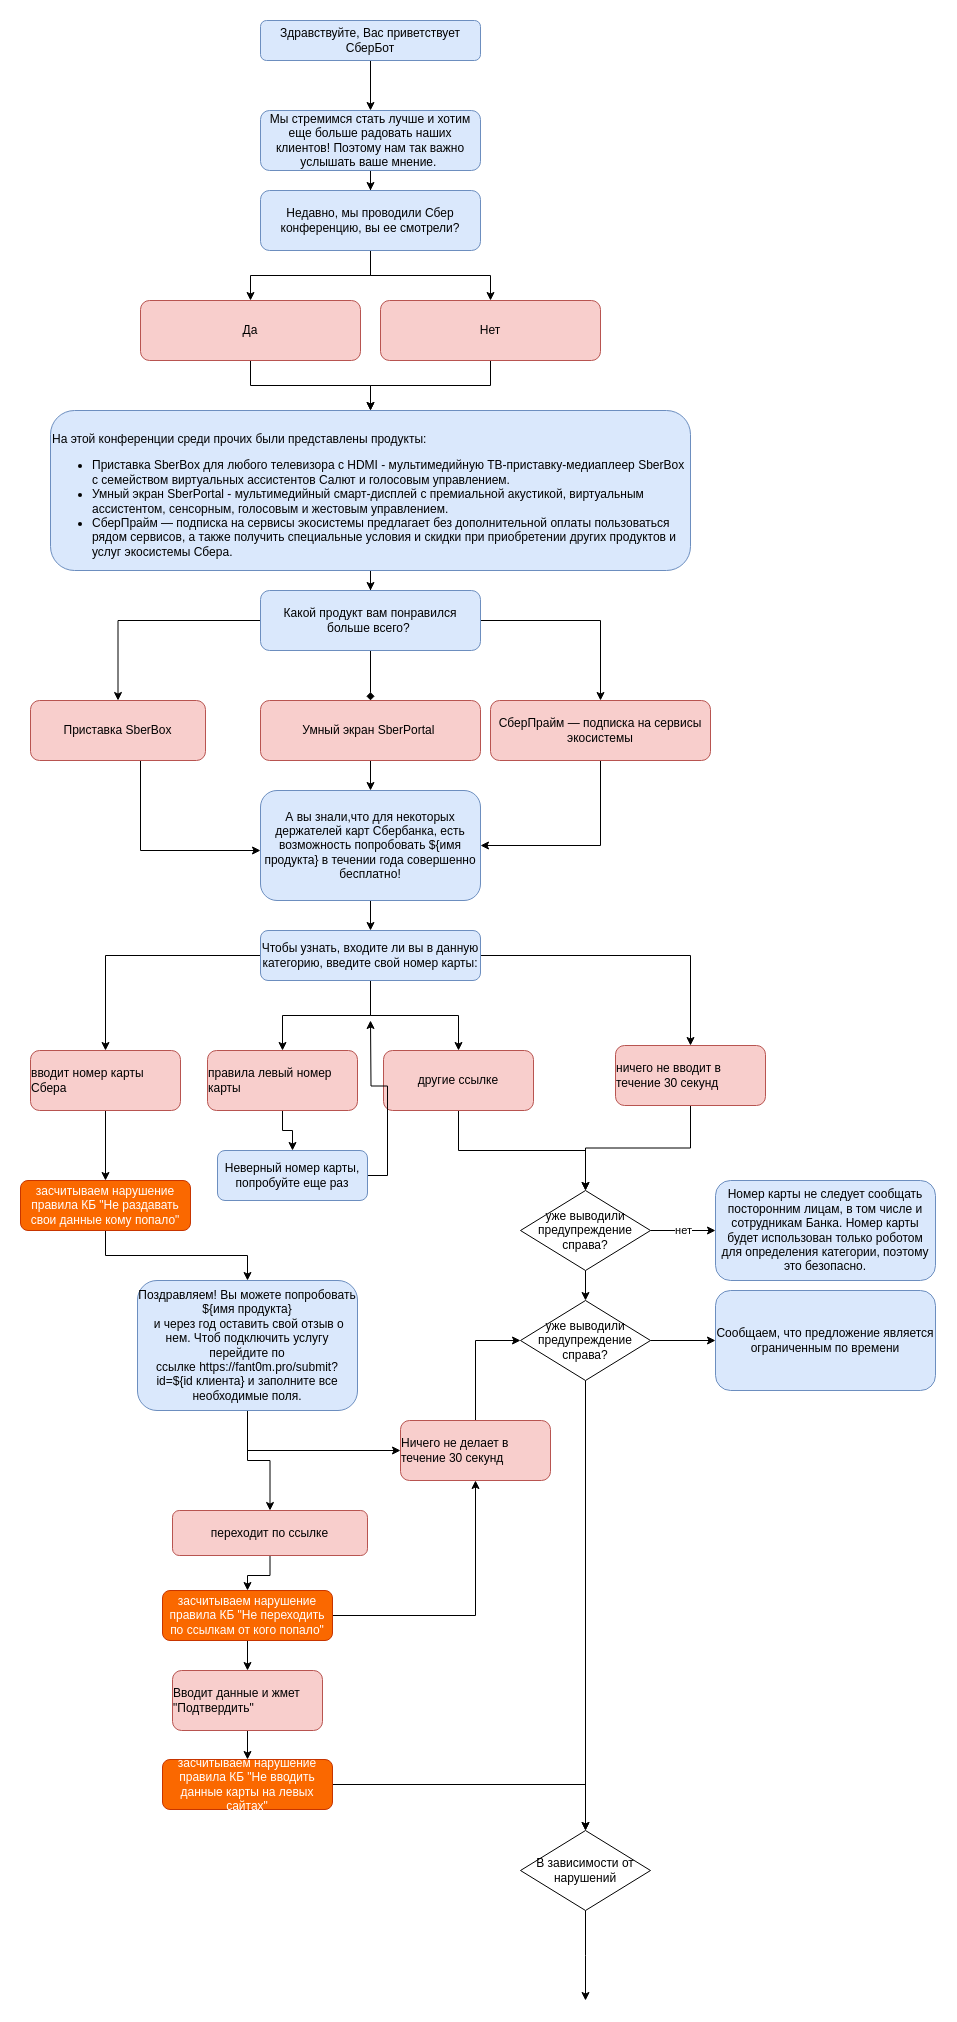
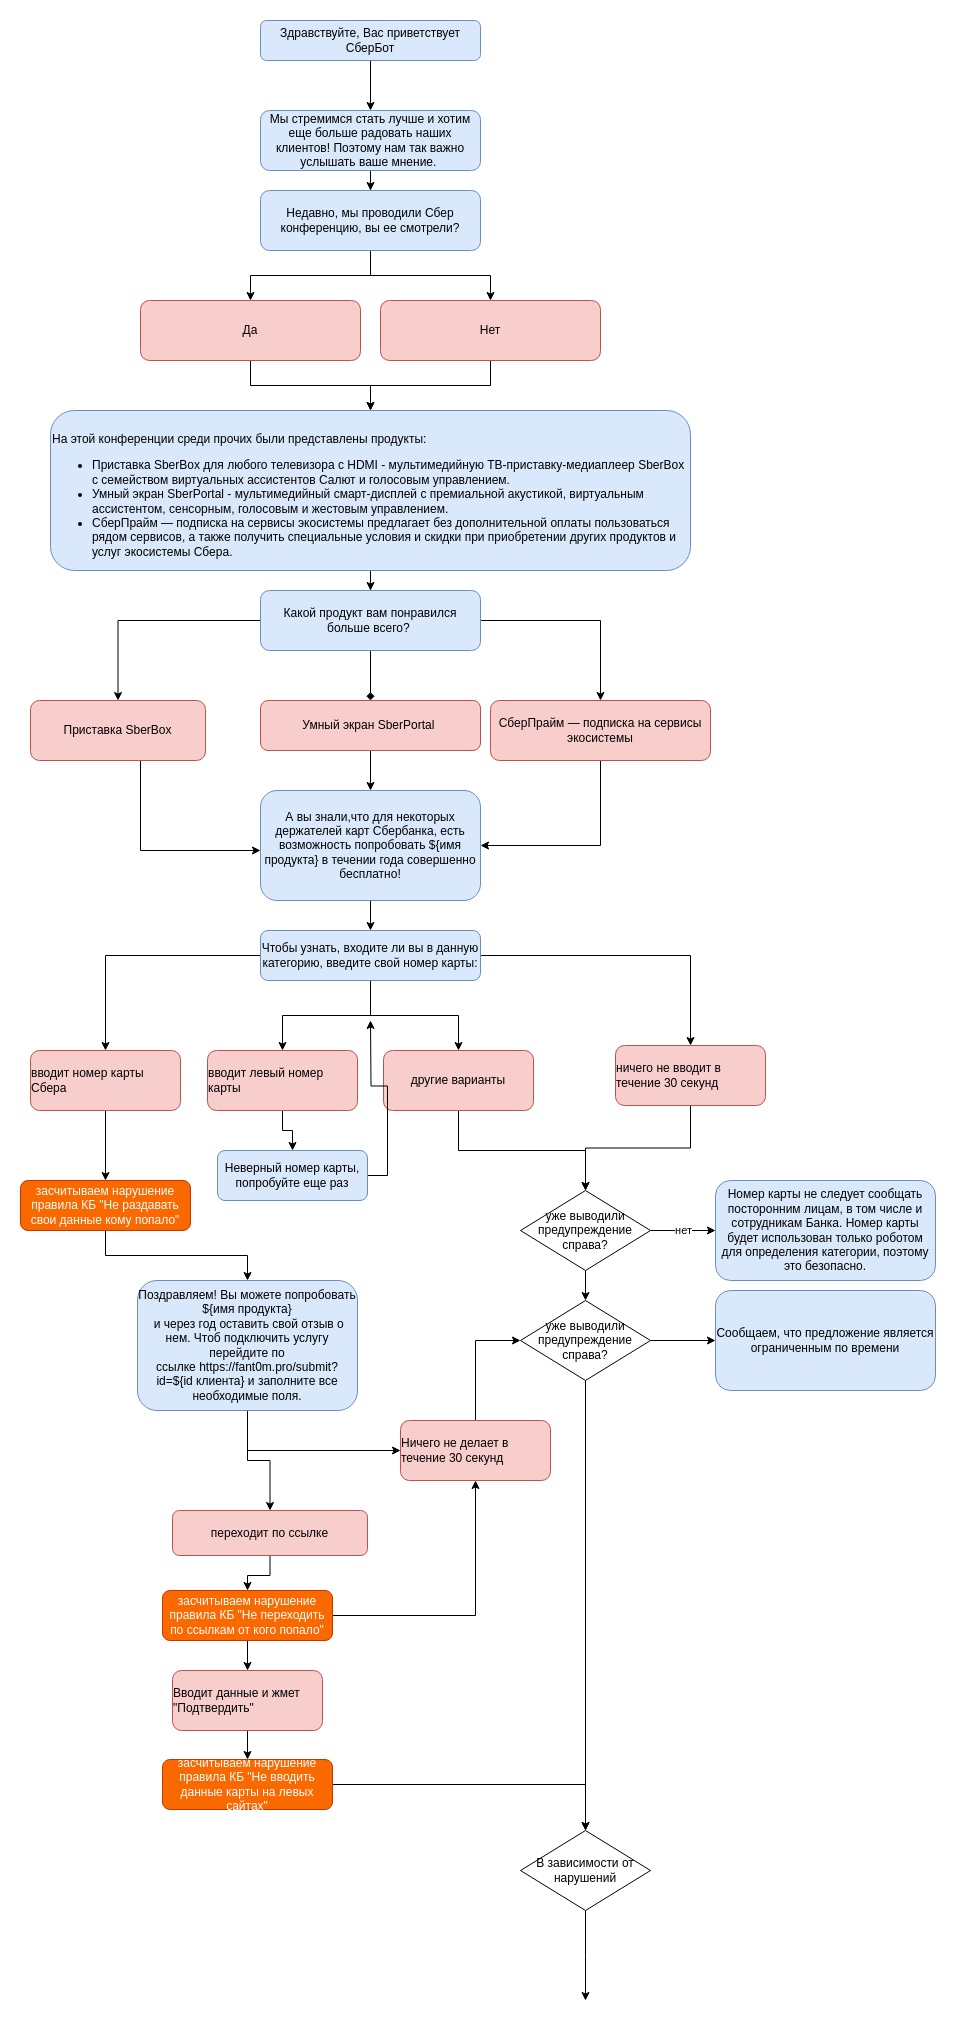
- <mxCell id="22" value="&lt;span style=&quot;text-align: left&quot;&gt;Умный экран SberPortal&amp;nbsp;&lt;/span&gt;" style="rounded=1;whiteSpace=wrap;html=1;fontSize=12;glass=0;strokeWidth=1;shadow=0;fillColor=#f8cecc;strokeColor=#b85450;" vertex="1" parent="1"><mxGeometry x="260" y="700" width="220" height="60" as="geometry" /></mxCell>
+ <mxCell id="22" value="&lt;span style=&quot;text-align: left&quot;&gt;Умный экран SberPortal&amp;nbsp;&lt;/span&gt;" style="rounded=1;whiteSpace=wrap;html=1;fontSize=12;glass=0;strokeWidth=1;shadow=0;fillColor=#f8cecc;strokeColor=#b85450;" vertex="1" parent="1"><mxGeometry x="260" y="700" width="220" height="50" as="geometry" /></mxCell>
- <mxCell id="35" value="&lt;div style=&quot;text-align: left&quot;&gt;правила левый номер карты&lt;/div&gt;" style="rounded=1;whiteSpace=wrap;html=1;fontSize=12;glass=0;strokeWidth=1;shadow=0;fillColor=#f8cecc;strokeColor=#b85450;" vertex="1" parent="1"><mxGeometry x="207" y="1050" width="150" height="60" as="geometry" /></mxCell>
+ <mxCell id="35" value="&lt;div style=&quot;text-align: left&quot;&gt;вводит левый номер карты&lt;/div&gt;" style="rounded=1;whiteSpace=wrap;html=1;fontSize=12;glass=0;strokeWidth=1;shadow=0;fillColor=#f8cecc;strokeColor=#b85450;" vertex="1" parent="1"><mxGeometry x="207" y="1050" width="150" height="60" as="geometry" /></mxCell>
- <mxCell id="37" value="&lt;div style=&quot;text-align: left&quot;&gt;другие ссылке&lt;/div&gt;" style="rounded=1;whiteSpace=wrap;html=1;fontSize=12;glass=0;strokeWidth=1;shadow=0;fillColor=#f8cecc;strokeColor=#b85450;" vertex="1" parent="1"><mxGeometry x="383" y="1050" width="150" height="60" as="geometry" /></mxCell>
+ <mxCell id="37" value="&lt;div style=&quot;text-align: left&quot;&gt;другие варианты&lt;/div&gt;" style="rounded=1;whiteSpace=wrap;html=1;fontSize=12;glass=0;strokeWidth=1;shadow=0;fillColor=#f8cecc;strokeColor=#b85450;" vertex="1" parent="1"><mxGeometry x="383" y="1050" width="150" height="60" as="geometry" /></mxCell>
